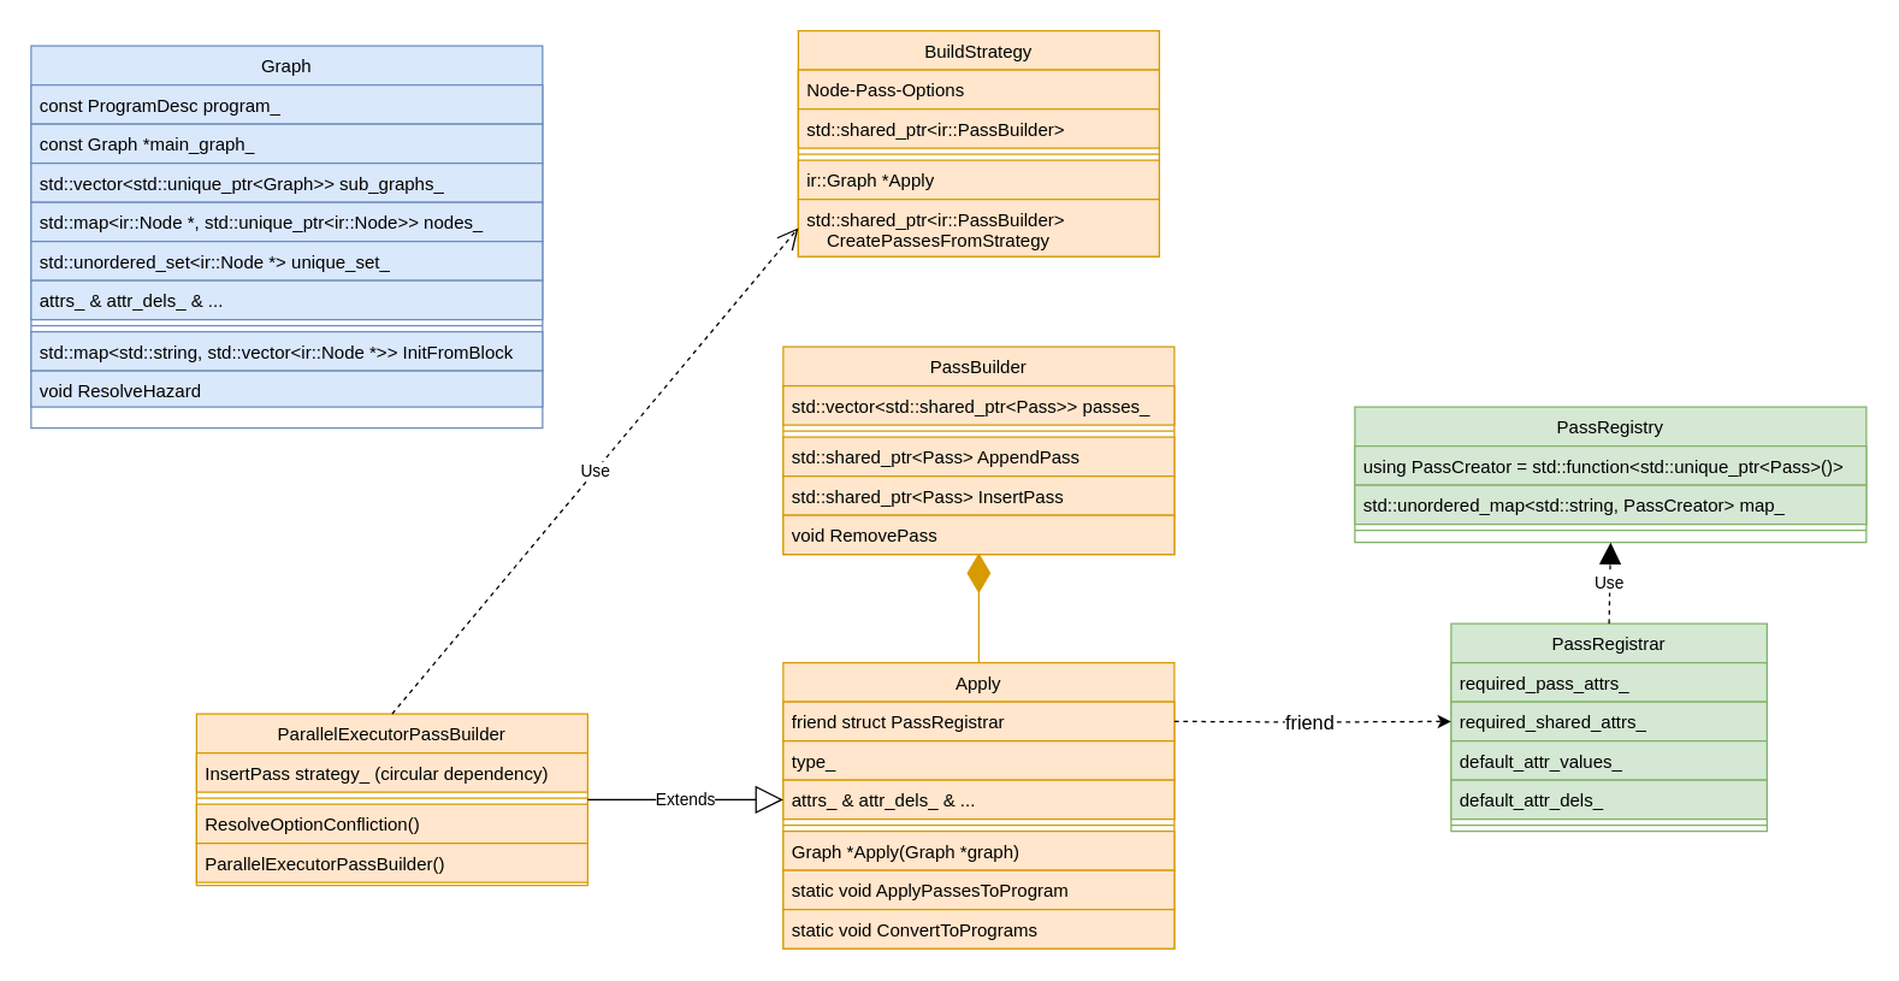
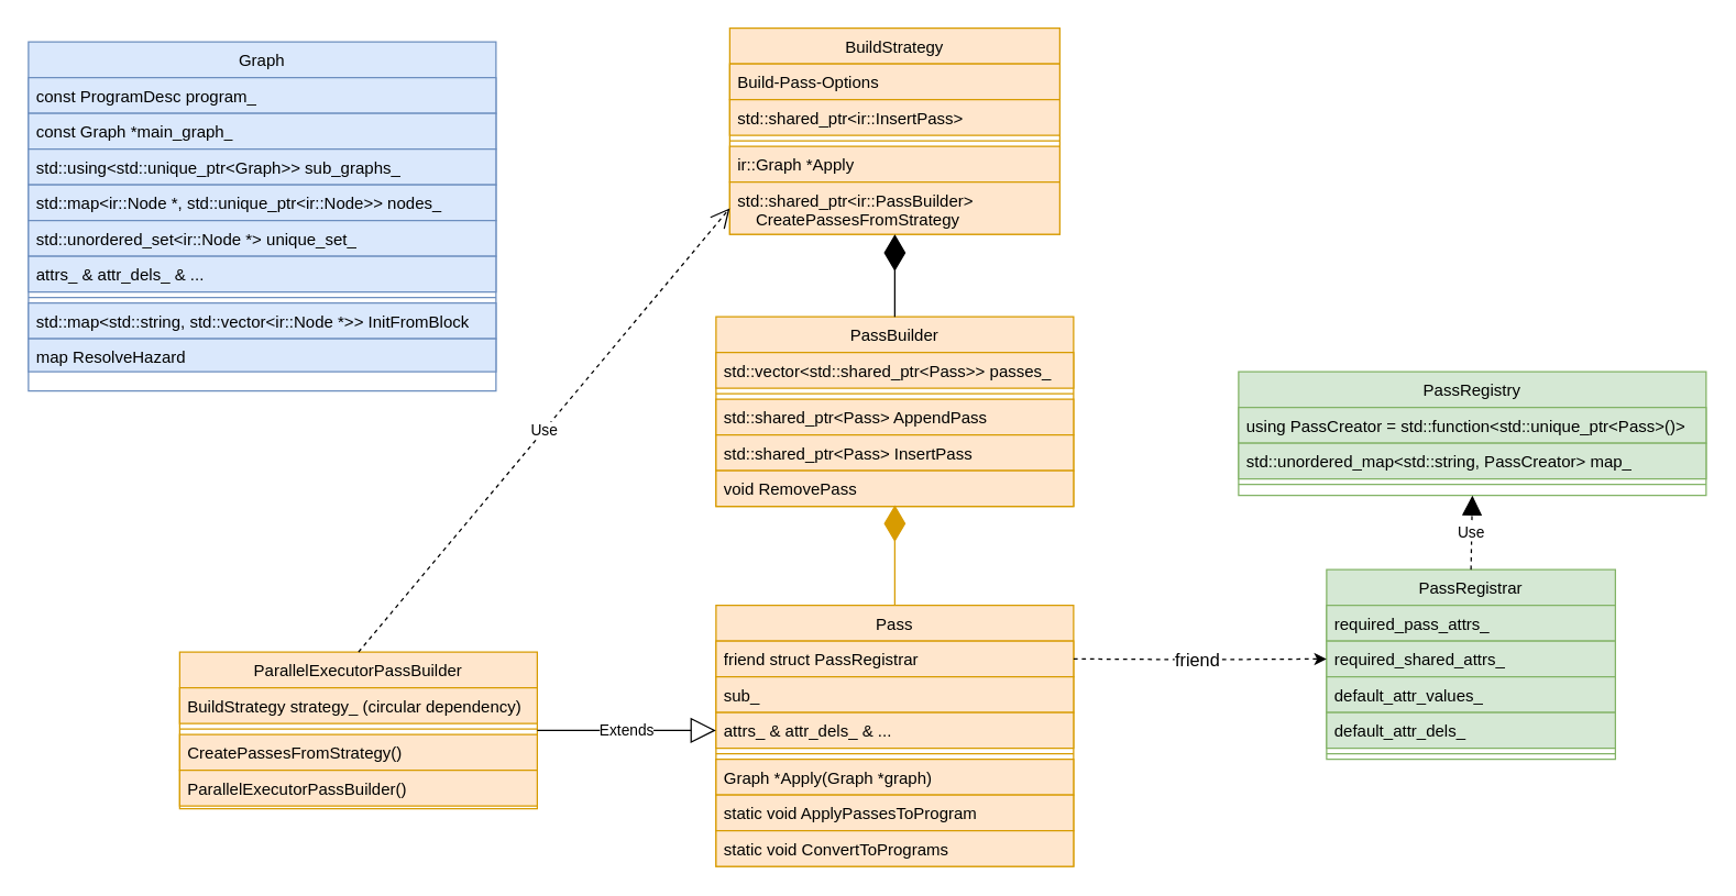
- <mxCell id="3" value="Node-Pass-Options" style="text;align=left;verticalAlign=top;spacingLeft=4;spacingRight=4;overflow=hidden;rotatable=0;points=[[0,0.5],[1,0.5]];portConstraint=eastwest;fillColor=#ffe6cc;strokeColor=#d79b00;" parent="2" vertex="1"><mxGeometry y="26" width="240" height="26" as="geometry" /></mxCell>
+ <mxCell id="3" value="Build-Pass-Options" style="text;align=left;verticalAlign=top;spacingLeft=4;spacingRight=4;overflow=hidden;rotatable=0;points=[[0,0.5],[1,0.5]];portConstraint=eastwest;fillColor=#ffe6cc;strokeColor=#d79b00;" parent="2" vertex="1"><mxGeometry y="26" width="240" height="26" as="geometry" /></mxCell>
- <mxCell id="4" value="std::shared_ptr&amp;lt;ir::PassBuilder&amp;gt;" style="text;align=left;verticalAlign=top;spacingLeft=4;spacingRight=4;overflow=hidden;rotatable=0;points=[[0,0.5],[1,0.5]];portConstraint=eastwest;rounded=0;shadow=0;html=1;fillColor=#ffe6cc;strokeColor=#d79b00;" parent="2" vertex="1"><mxGeometry y="52" width="240" height="26" as="geometry" /></mxCell>
+ <mxCell id="4" value="std::shared_ptr&amp;lt;ir::InsertPass&amp;gt;" style="text;align=left;verticalAlign=top;spacingLeft=4;spacingRight=4;overflow=hidden;rotatable=0;points=[[0,0.5],[1,0.5]];portConstraint=eastwest;rounded=0;shadow=0;html=1;fillColor=#ffe6cc;strokeColor=#d79b00;" parent="2" vertex="1"><mxGeometry y="52" width="240" height="26" as="geometry" /></mxCell>
- <mxCell id="47" value="std::vector&amp;lt;std::unique_ptr&amp;lt;Graph&amp;gt;&amp;gt; sub_graphs_" style="text;align=left;verticalAlign=top;spacingLeft=4;spacingRight=4;overflow=hidden;rotatable=0;points=[[0,0.5],[1,0.5]];portConstraint=eastwest;rounded=0;shadow=0;html=1;fillColor=#dae8fc;strokeColor=#6c8ebf;" vertex="1" parent="44"><mxGeometry y="78" width="340" height="26" as="geometry" /></mxCell>
+ <mxCell id="47" value="std::using&amp;lt;std::unique_ptr&amp;lt;Graph&amp;gt;&amp;gt; sub_graphs_" style="text;align=left;verticalAlign=top;spacingLeft=4;spacingRight=4;overflow=hidden;rotatable=0;points=[[0,0.5],[1,0.5]];portConstraint=eastwest;rounded=0;shadow=0;html=1;fillColor=#dae8fc;strokeColor=#6c8ebf;" vertex="1" parent="44"><mxGeometry y="78" width="340" height="26" as="geometry" /></mxCell>
+ <mxCell id="14" value="" style="endArrow=diamondThin;endFill=1;endSize=24;html=1;rounded=0;entryX=0.5;entryY=1;entryDx=0;entryDy=0;exitX=0.5;exitY=0;exitDx=0;exitDy=0;" edge="1" parent="1" source="8" target="2"><mxGeometry width="160" relative="1" as="geometry"><mxPoint x="650" y="250" as="sourcePoint" /><mxPoint x="790" y="310" as="targetPoint" /></mxGeometry></mxCell>
- <mxCell id="53" value="void ResolveHazard" style="text;align=left;verticalAlign=top;spacingLeft=4;spacingRight=4;overflow=hidden;rotatable=0;points=[[0,0.5],[1,0.5]];portConstraint=eastwest;html=1;fillColor=#dae8fc;strokeColor=#6c8ebf;" vertex="1" parent="44"><mxGeometry y="216" width="340" height="24" as="geometry" /></mxCell>
+ <mxCell id="53" value="map ResolveHazard" style="text;align=left;verticalAlign=top;spacingLeft=4;spacingRight=4;overflow=hidden;rotatable=0;points=[[0,0.5],[1,0.5]];portConstraint=eastwest;html=1;fillColor=#dae8fc;strokeColor=#6c8ebf;" vertex="1" parent="44"><mxGeometry y="216" width="340" height="24" as="geometry" /></mxCell>
- <mxCell id="16" value="Apply" style="swimlane;fontStyle=0;align=center;verticalAlign=top;childLayout=stackLayout;horizontal=1;startSize=26;horizontalStack=0;resizeParent=1;resizeLast=0;collapsible=1;marginBottom=0;rounded=0;shadow=0;strokeWidth=1;fillColor=#ffe6cc;strokeColor=#d79b00;" vertex="1" parent="1"><mxGeometry x="520" y="440" width="260" height="190" as="geometry"><mxRectangle x="130" y="380" width="160" height="26" as="alternateBounds" /></mxGeometry></mxCell>
+ <mxCell id="16" value="Pass" style="swimlane;fontStyle=0;align=center;verticalAlign=top;childLayout=stackLayout;horizontal=1;startSize=26;horizontalStack=0;resizeParent=1;resizeLast=0;collapsible=1;marginBottom=0;rounded=0;shadow=0;strokeWidth=1;fillColor=#ffe6cc;strokeColor=#d79b00;" vertex="1" parent="1"><mxGeometry x="520" y="440" width="260" height="190" as="geometry"><mxRectangle x="130" y="380" width="160" height="26" as="alternateBounds" /></mxGeometry></mxCell>
- <mxCell id="18" value="type_" style="text;align=left;verticalAlign=top;spacingLeft=4;spacingRight=4;overflow=hidden;rotatable=0;points=[[0,0.5],[1,0.5]];portConstraint=eastwest;fillColor=#ffe6cc;strokeColor=#d79b00;" vertex="1" parent="16"><mxGeometry y="52" width="260" height="26" as="geometry" /></mxCell>
+ <mxCell id="18" value="sub_" style="text;align=left;verticalAlign=top;spacingLeft=4;spacingRight=4;overflow=hidden;rotatable=0;points=[[0,0.5],[1,0.5]];portConstraint=eastwest;fillColor=#ffe6cc;strokeColor=#d79b00;" vertex="1" parent="16"><mxGeometry y="52" width="260" height="26" as="geometry" /></mxCell>
- <mxCell id="38" value="InsertPass strategy_ (circular dependency)" style="text;align=left;verticalAlign=top;spacingLeft=4;spacingRight=4;overflow=hidden;rotatable=0;points=[[0,0.5],[1,0.5]];portConstraint=eastwest;fillColor=#ffe6cc;strokeColor=#d79b00;" vertex="1" parent="37"><mxGeometry y="26" width="260" height="26" as="geometry" /></mxCell>
+ <mxCell id="38" value="BuildStrategy strategy_ (circular dependency)" style="text;align=left;verticalAlign=top;spacingLeft=4;spacingRight=4;overflow=hidden;rotatable=0;points=[[0,0.5],[1,0.5]];portConstraint=eastwest;fillColor=#ffe6cc;strokeColor=#d79b00;" vertex="1" parent="37"><mxGeometry y="26" width="260" height="26" as="geometry" /></mxCell>
- <mxCell id="40" value="ResolveOptionConfliction()" style="text;align=left;verticalAlign=top;spacingLeft=4;spacingRight=4;overflow=hidden;rotatable=0;points=[[0,0.5],[1,0.5]];portConstraint=eastwest;fontStyle=0;fillColor=#ffe6cc;strokeColor=#d79b00;" vertex="1" parent="37"><mxGeometry y="60" width="260" height="26" as="geometry" /></mxCell>
+ <mxCell id="40" value="CreatePassesFromStrategy()" style="text;align=left;verticalAlign=top;spacingLeft=4;spacingRight=4;overflow=hidden;rotatable=0;points=[[0,0.5],[1,0.5]];portConstraint=eastwest;fontStyle=0;fillColor=#ffe6cc;strokeColor=#d79b00;" vertex="1" parent="37"><mxGeometry y="60" width="260" height="26" as="geometry" /></mxCell>
